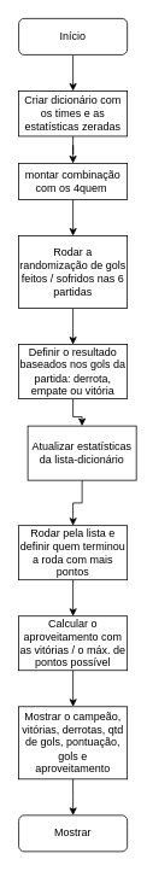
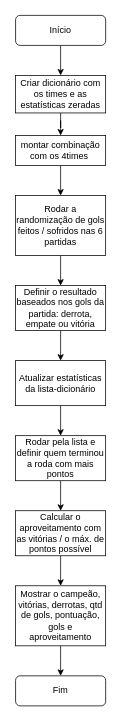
- <mxCell id="5" value="montar combinação com os 4quem&amp;nbsp;" style="rounded=0;whiteSpace=wrap;html=1;" vertex="1" parent="1"><mxGeometry x="20" y="180" width="120" height="40" as="geometry" /></mxCell>
+ <mxCell id="5" value="montar combinação com os 4times&amp;nbsp;" style="rounded=0;whiteSpace=wrap;html=1;" vertex="1" parent="1"><mxGeometry x="20" y="180" width="120" height="40" as="geometry" /></mxCell>
- <mxCell id="13" value="Atualizar estatísticas da lista-dicionário" style="rounded=0;whiteSpace=wrap;html=1;" vertex="1" parent="1"><mxGeometry x="30" y="470" width="120" height="60" as="geometry" /></mxCell>
+ <mxCell id="13" value="Atualizar estatísticas da lista-dicionário" style="rounded=0;whiteSpace=wrap;html=1;" vertex="1" parent="1"><mxGeometry x="20" y="480" width="120" height="60" as="geometry" /></mxCell>
- <mxCell id="20" value="Mostrar" style="rounded=1;whiteSpace=wrap;html=1;" vertex="1" parent="1"><mxGeometry x="20" y="900" width="120" height="40" as="geometry" /></mxCell>
+ <mxCell id="20" value="Fim" style="rounded=1;whiteSpace=wrap;html=1;" vertex="1" parent="1"><mxGeometry x="20" y="900" width="120" height="40" as="geometry" /></mxCell>
